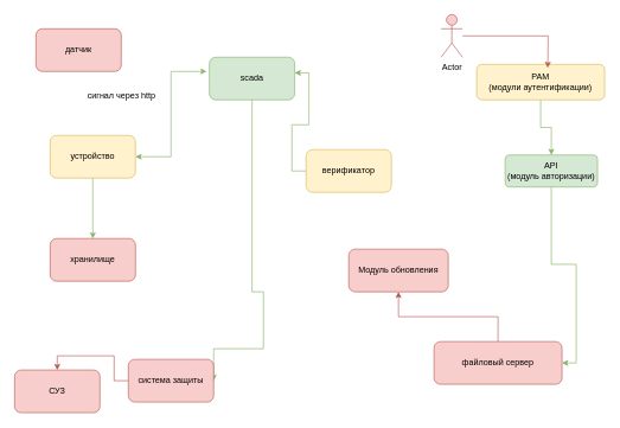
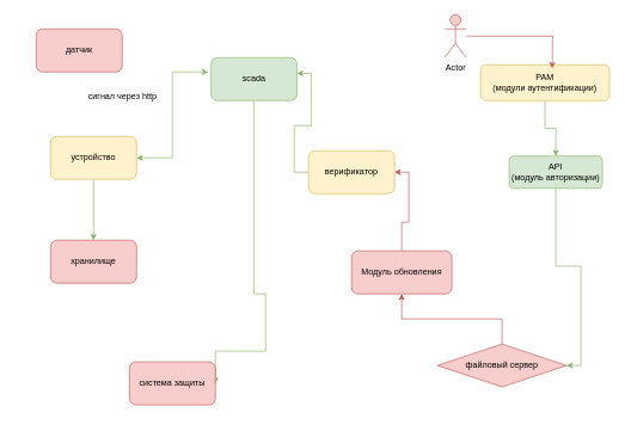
+ <mxCell id="12" style="edgeStyle=orthogonalEdgeStyle;rounded=0;orthogonalLoop=1;jettySize=auto;html=1;entryX=1;entryY=0.5;entryDx=0;entryDy=0;fillColor=#f8cecc;strokeColor=#b85450;" edge="1" parent="1" source="13" target="24"><mxGeometry relative="1" as="geometry" /></mxCell>
- <mxCell id="14" style="edgeStyle=orthogonalEdgeStyle;rounded=0;orthogonalLoop=1;jettySize=auto;html=1;entryX=0.5;entryY=0;entryDx=0;entryDy=0;fillColor=#f8cecc;strokeColor=#b85450;" edge="1" parent="1" source="15" target="17"><mxGeometry relative="1" as="geometry"><mxPoint x="110" y="490" as="targetPoint" /></mxGeometry></mxCell>
- <mxCell id="9" value="файловый сервер" style="rounded=1;whiteSpace=wrap;html=1;fillColor=#f8cecc;strokeColor=#b85450;" vertex="1" parent="1"><mxGeometry x="610" y="480" width="180" height="60" as="geometry" /></mxCell>
+ <mxCell id="9" value="файловый сервер" style="rhombus;whiteSpace=wrap;html=1;fillColor=#f8cecc;strokeColor=#b85450;" vertex="1" parent="1"><mxGeometry x="610" y="480" width="180" height="60" as="geometry" /></mxCell>
- <mxCell id="17" value="СУЗ" style="rounded=1;whiteSpace=wrap;html=1;fillColor=#f8cecc;strokeColor=#b85450;" vertex="1" parent="1"><mxGeometry x="20" y="520" width="120" height="60" as="geometry" /></mxCell>
